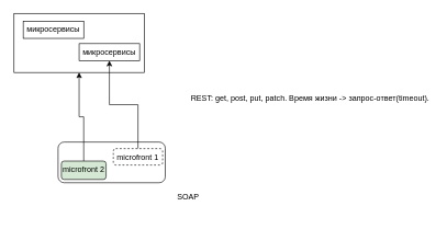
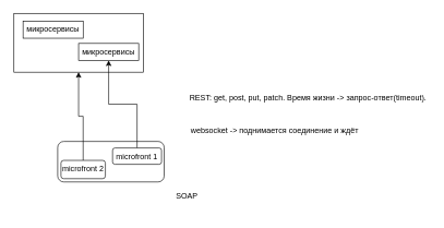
+ <mxCell id="12" value="websocket -&amp;gt; поднимается соединение и ждёт" style="text;html=1;strokeColor=none;fillColor=none;align=center;verticalAlign=middle;whiteSpace=wrap;rounded=0;" vertex="1" parent="1"><mxGeometry x="285" y="182" width="268.5" height="34" as="geometry" /></mxCell>
- <mxCell id="8" value="microfront 1" style="rounded=1;whiteSpace=wrap;html=1;dashed=1;" vertex="1" parent="1"><mxGeometry x="171" y="226" width="75" height="25" as="geometry" /></mxCell>
+ <mxCell id="8" value="microfront 1" style="rounded=1;whiteSpace=wrap;html=1;" vertex="1" parent="1"><mxGeometry x="171" y="226" width="75" height="25" as="geometry" /></mxCell>
- <mxCell id="6" value="microfront 2" style="rounded=1;whiteSpace=wrap;html=1;fillColor=#d5e8d4;" vertex="1" parent="1"><mxGeometry x="92" y="245" width="68" height="28" as="geometry" /></mxCell>
+ <mxCell id="6" value="microfront 2" style="rounded=1;whiteSpace=wrap;html=1;" vertex="1" parent="1"><mxGeometry x="92" y="245" width="68" height="28" as="geometry" /></mxCell>
